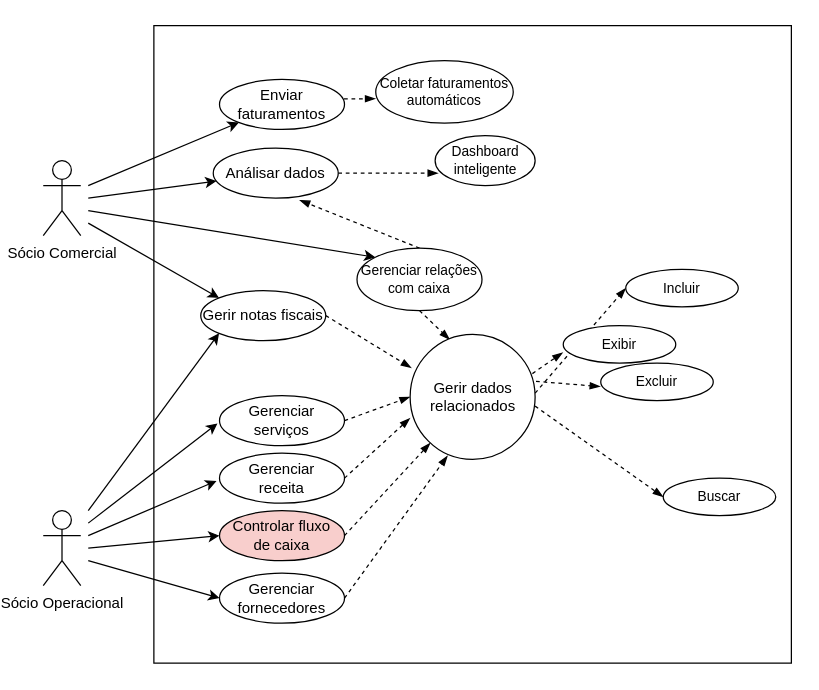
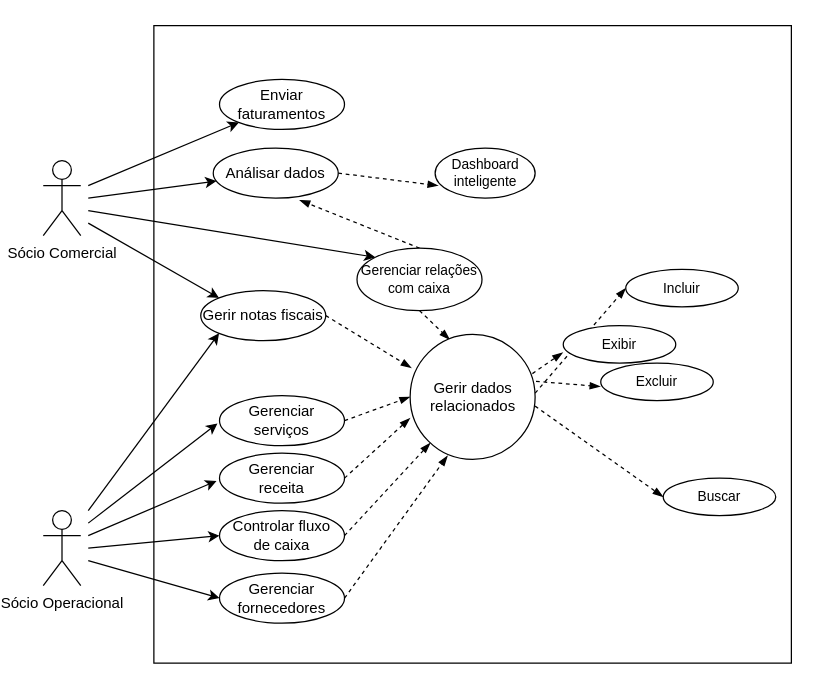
- <mxCell id="35" value="Coletar faturamentos automáticos" style="ellipse;whiteSpace=wrap;html=1;fontSize=11;" parent="1" vertex="1"><mxGeometry x="286" y="48" width="110" height="50" as="geometry" /></mxCell>
- <mxCell id="20" style="edgeStyle=none;rounded=0;orthogonalLoop=1;jettySize=auto;html=1;exitX=0.996;exitY=0.39;exitDx=0;exitDy=0;entryX=-0.001;entryY=0.61;entryDx=0;entryDy=0;entryPerimeter=0;dashed=1;fontSize=11;startArrow=none;startFill=0;endArrow=blockThin;endFill=1;exitPerimeter=0;" parent="1" source="21" target="35" edge="1"><mxGeometry relative="1" as="geometry" /></mxCell>
- <mxCell id="36" value="Dashboard&lt;br style=&quot;font-size: 11px&quot;&gt;inteligente" style="ellipse;whiteSpace=wrap;html=1;fontSize=11;" parent="1" vertex="1"><mxGeometry x="333.5" y="108" width="80" height="40" as="geometry" /></mxCell>
+ <mxCell id="36" value="Dashboard&lt;br style=&quot;font-size: 11px&quot;&gt;inteligente" style="ellipse;whiteSpace=wrap;html=1;fontSize=11;" parent="1" vertex="1"><mxGeometry x="333.5" y="118" width="80" height="40" as="geometry" /></mxCell>
- <mxCell id="7" value="Controlar fluxo &lt;br&gt;de caixa" style="ellipse;whiteSpace=wrap;html=1;fillColor=#f8cecc;" parent="1" vertex="1"><mxGeometry x="161" y="408" width="100" height="40" as="geometry" /></mxCell>
+ <mxCell id="7" value="Controlar fluxo &lt;br&gt;de caixa" style="ellipse;whiteSpace=wrap;html=1;" parent="1" vertex="1"><mxGeometry x="161" y="408" width="100" height="40" as="geometry" /></mxCell>
